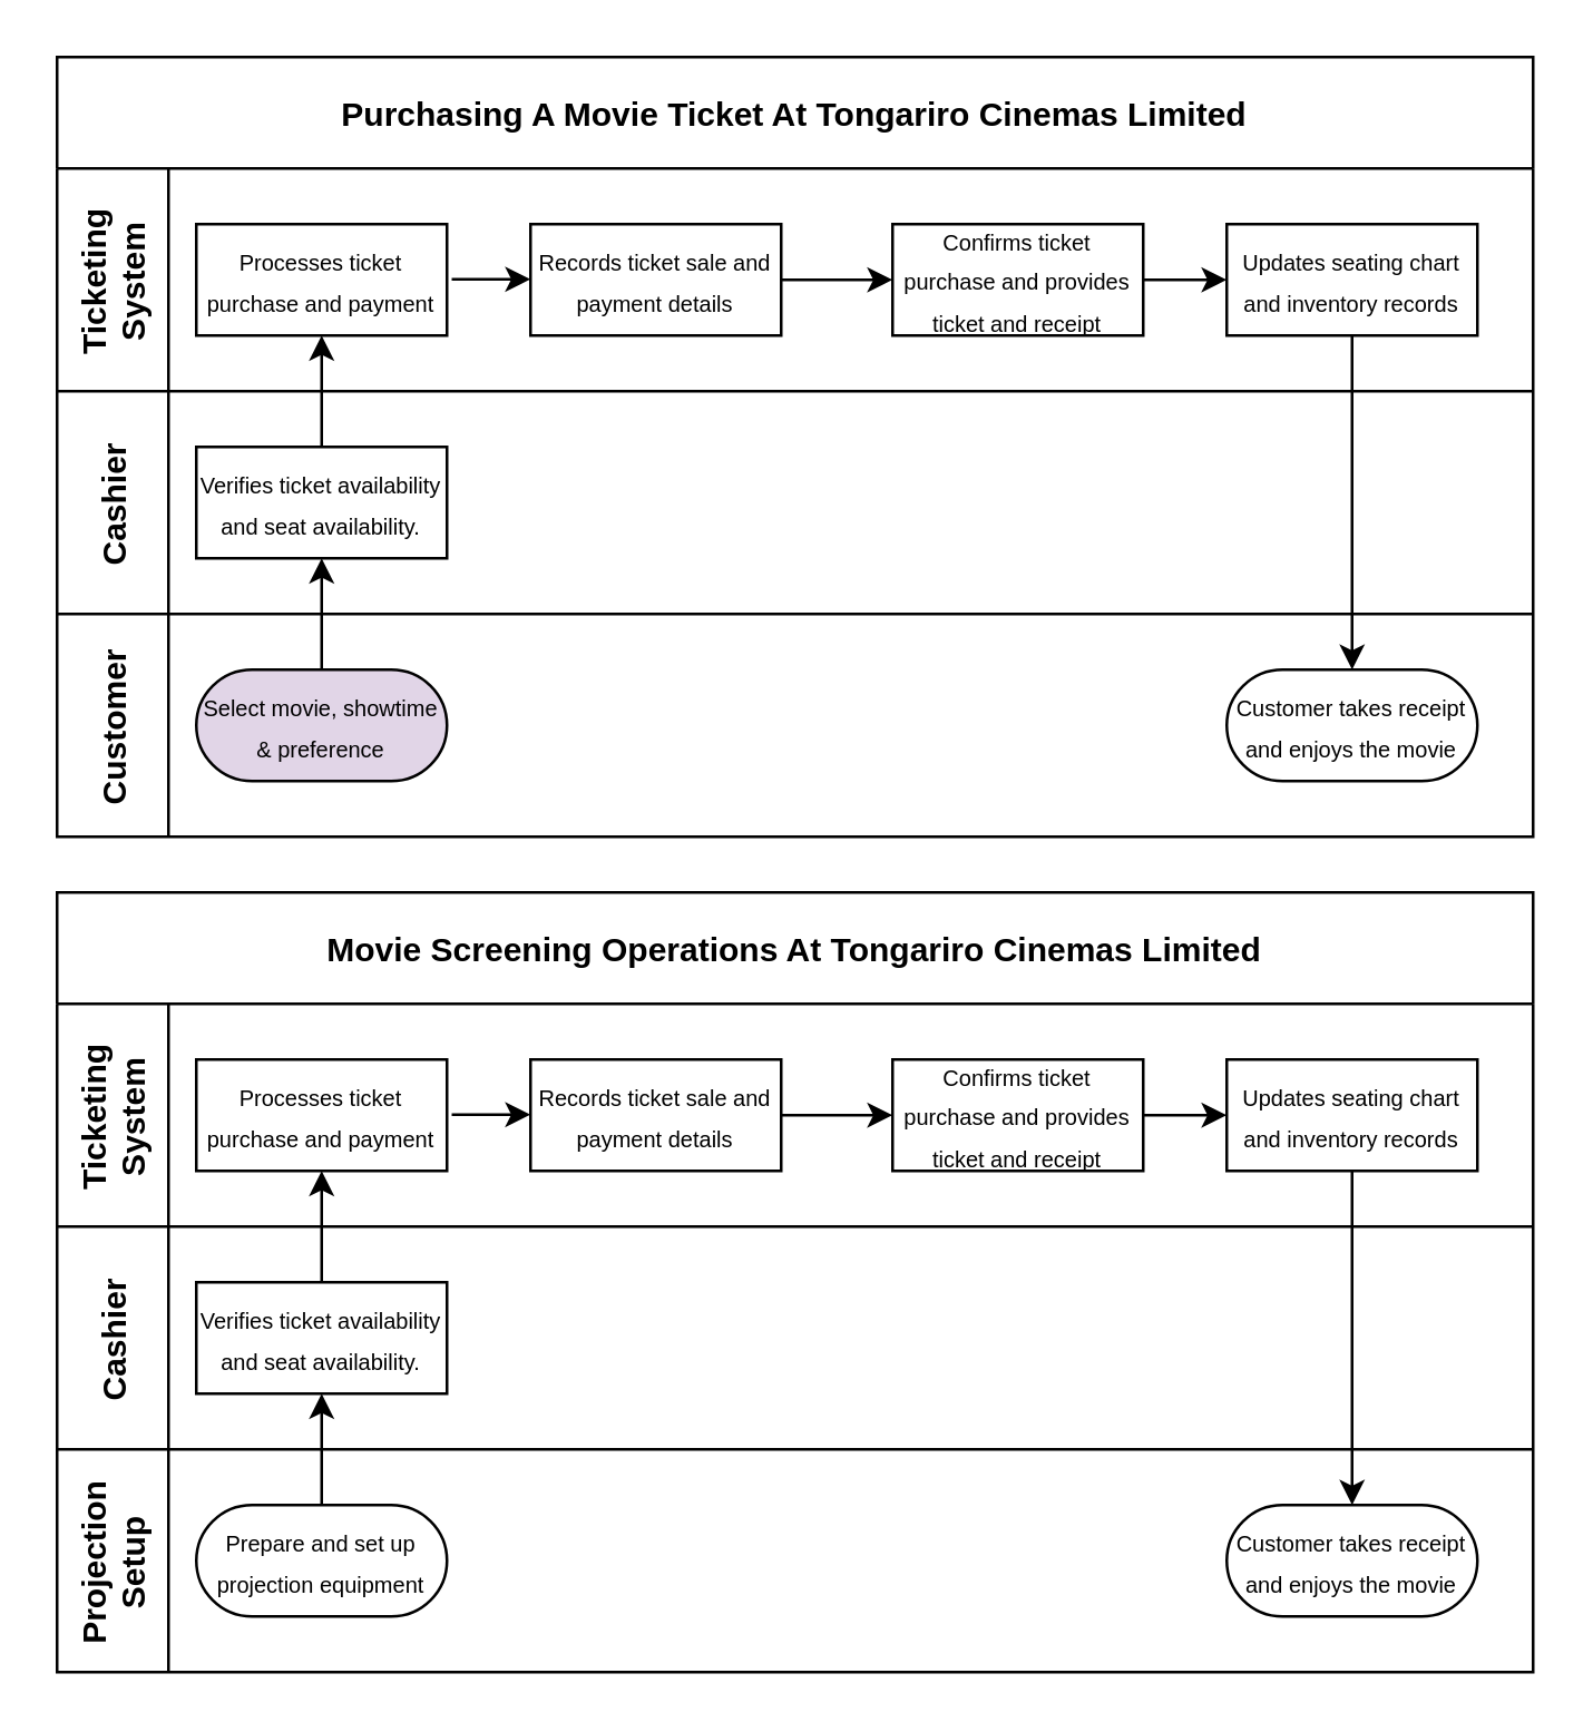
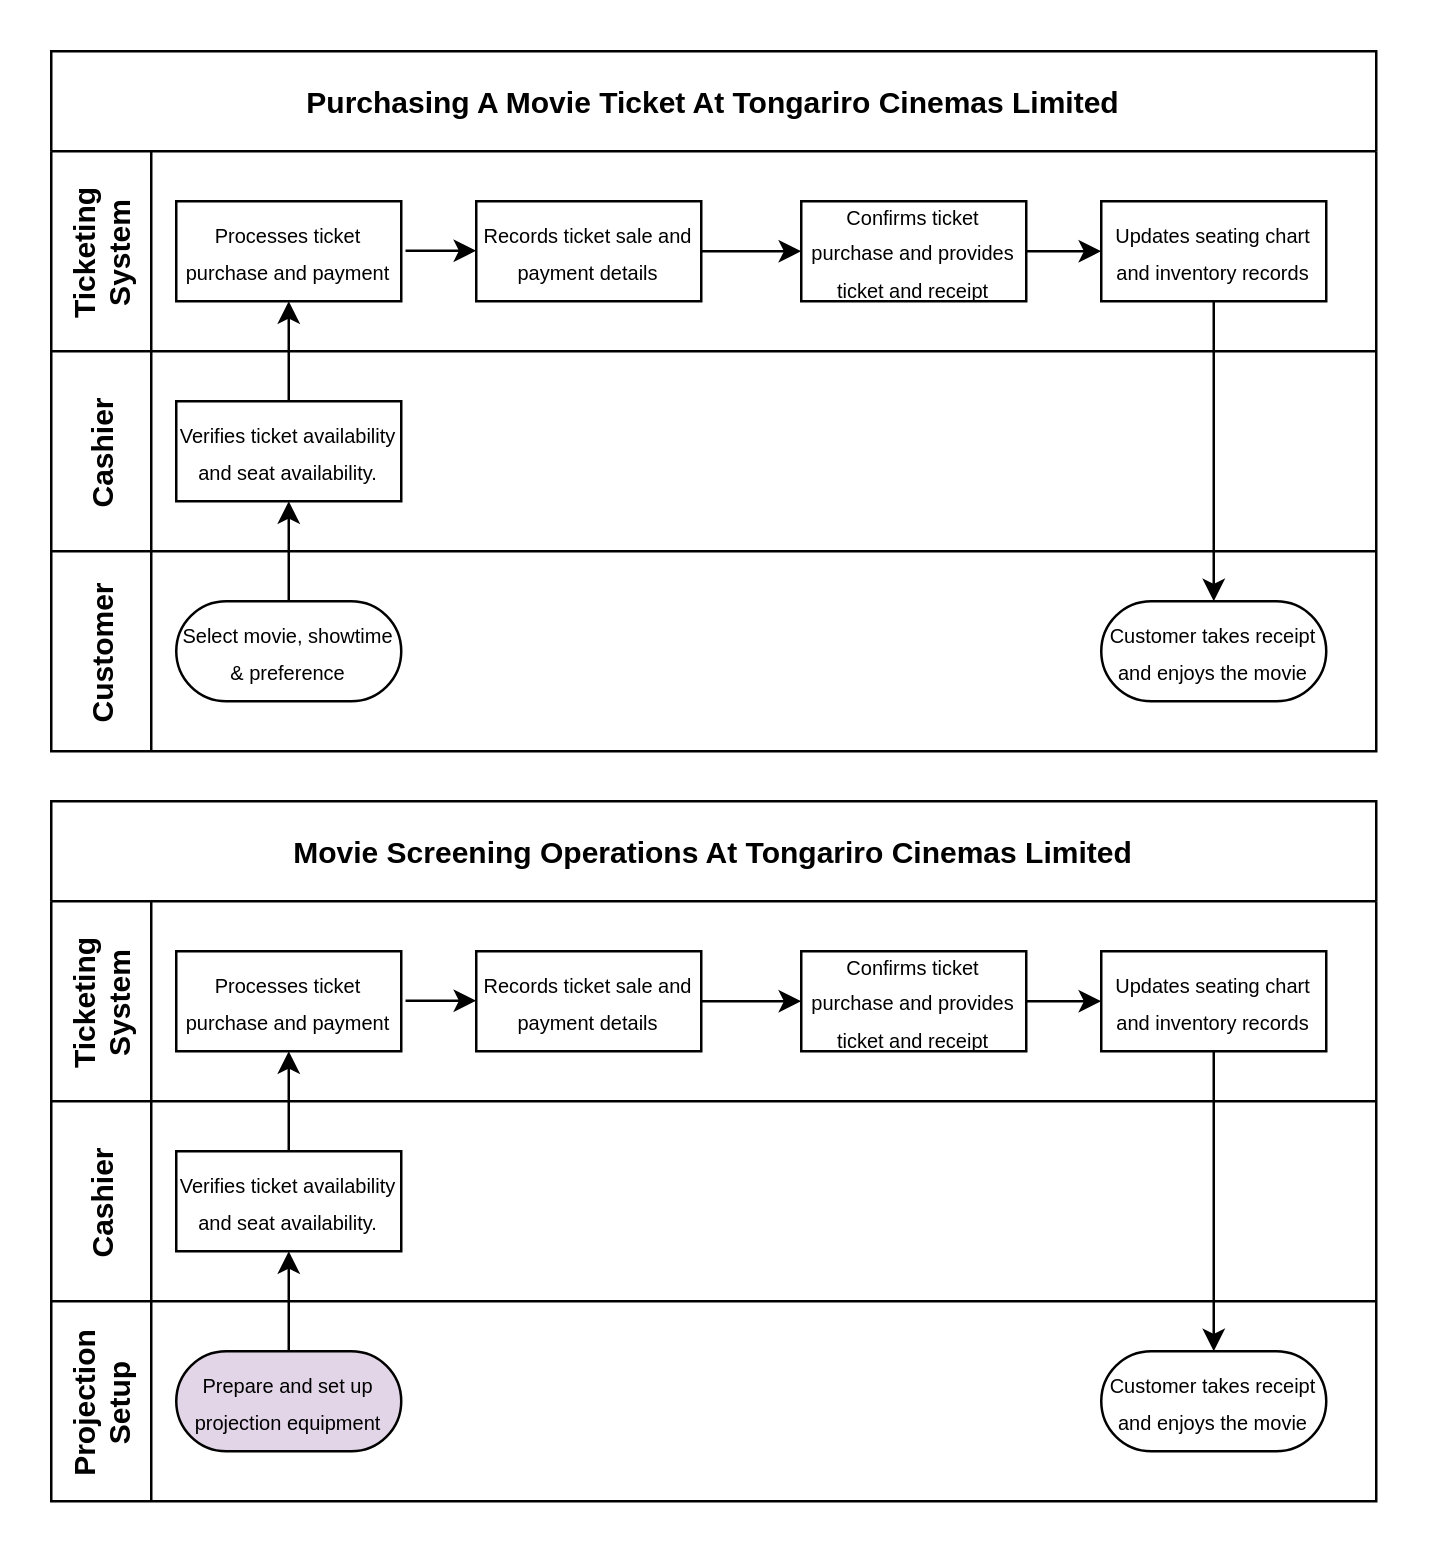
- <mxCell id="14" value="&lt;font style=&quot;font-size: 8px;&quot;&gt;Select movie, showtime&lt;br&gt;&amp;amp; preference&lt;/font&gt;" style="rounded=1;whiteSpace=wrap;html=1;arcSize=50;fillColor=#e1d5e7;" parent="11" vertex="1"><mxGeometry x="10" y="100" width="90" height="40" as="geometry" /></mxCell>
+ <mxCell id="14" value="&lt;font style=&quot;font-size: 8px;&quot;&gt;Select movie, showtime&lt;br&gt;&amp;amp; preference&lt;/font&gt;" style="rounded=1;whiteSpace=wrap;html=1;arcSize=50;" parent="11" vertex="1"><mxGeometry x="10" y="100" width="90" height="40" as="geometry" /></mxCell>
- <mxCell id="34" value="&lt;font style=&quot;font-size: 8px;&quot;&gt;Prepare and set up projection equipment&lt;/font&gt;" style="rounded=1;whiteSpace=wrap;html=1;arcSize=50;" vertex="1" parent="31"><mxGeometry x="10" y="100" width="90" height="40" as="geometry" /></mxCell>
+ <mxCell id="34" value="&lt;font style=&quot;font-size: 8px;&quot;&gt;Prepare and set up projection equipment&lt;/font&gt;" style="rounded=1;whiteSpace=wrap;html=1;arcSize=50;fillColor=#e1d5e7;" vertex="1" parent="31"><mxGeometry x="10" y="100" width="90" height="40" as="geometry" /></mxCell>
